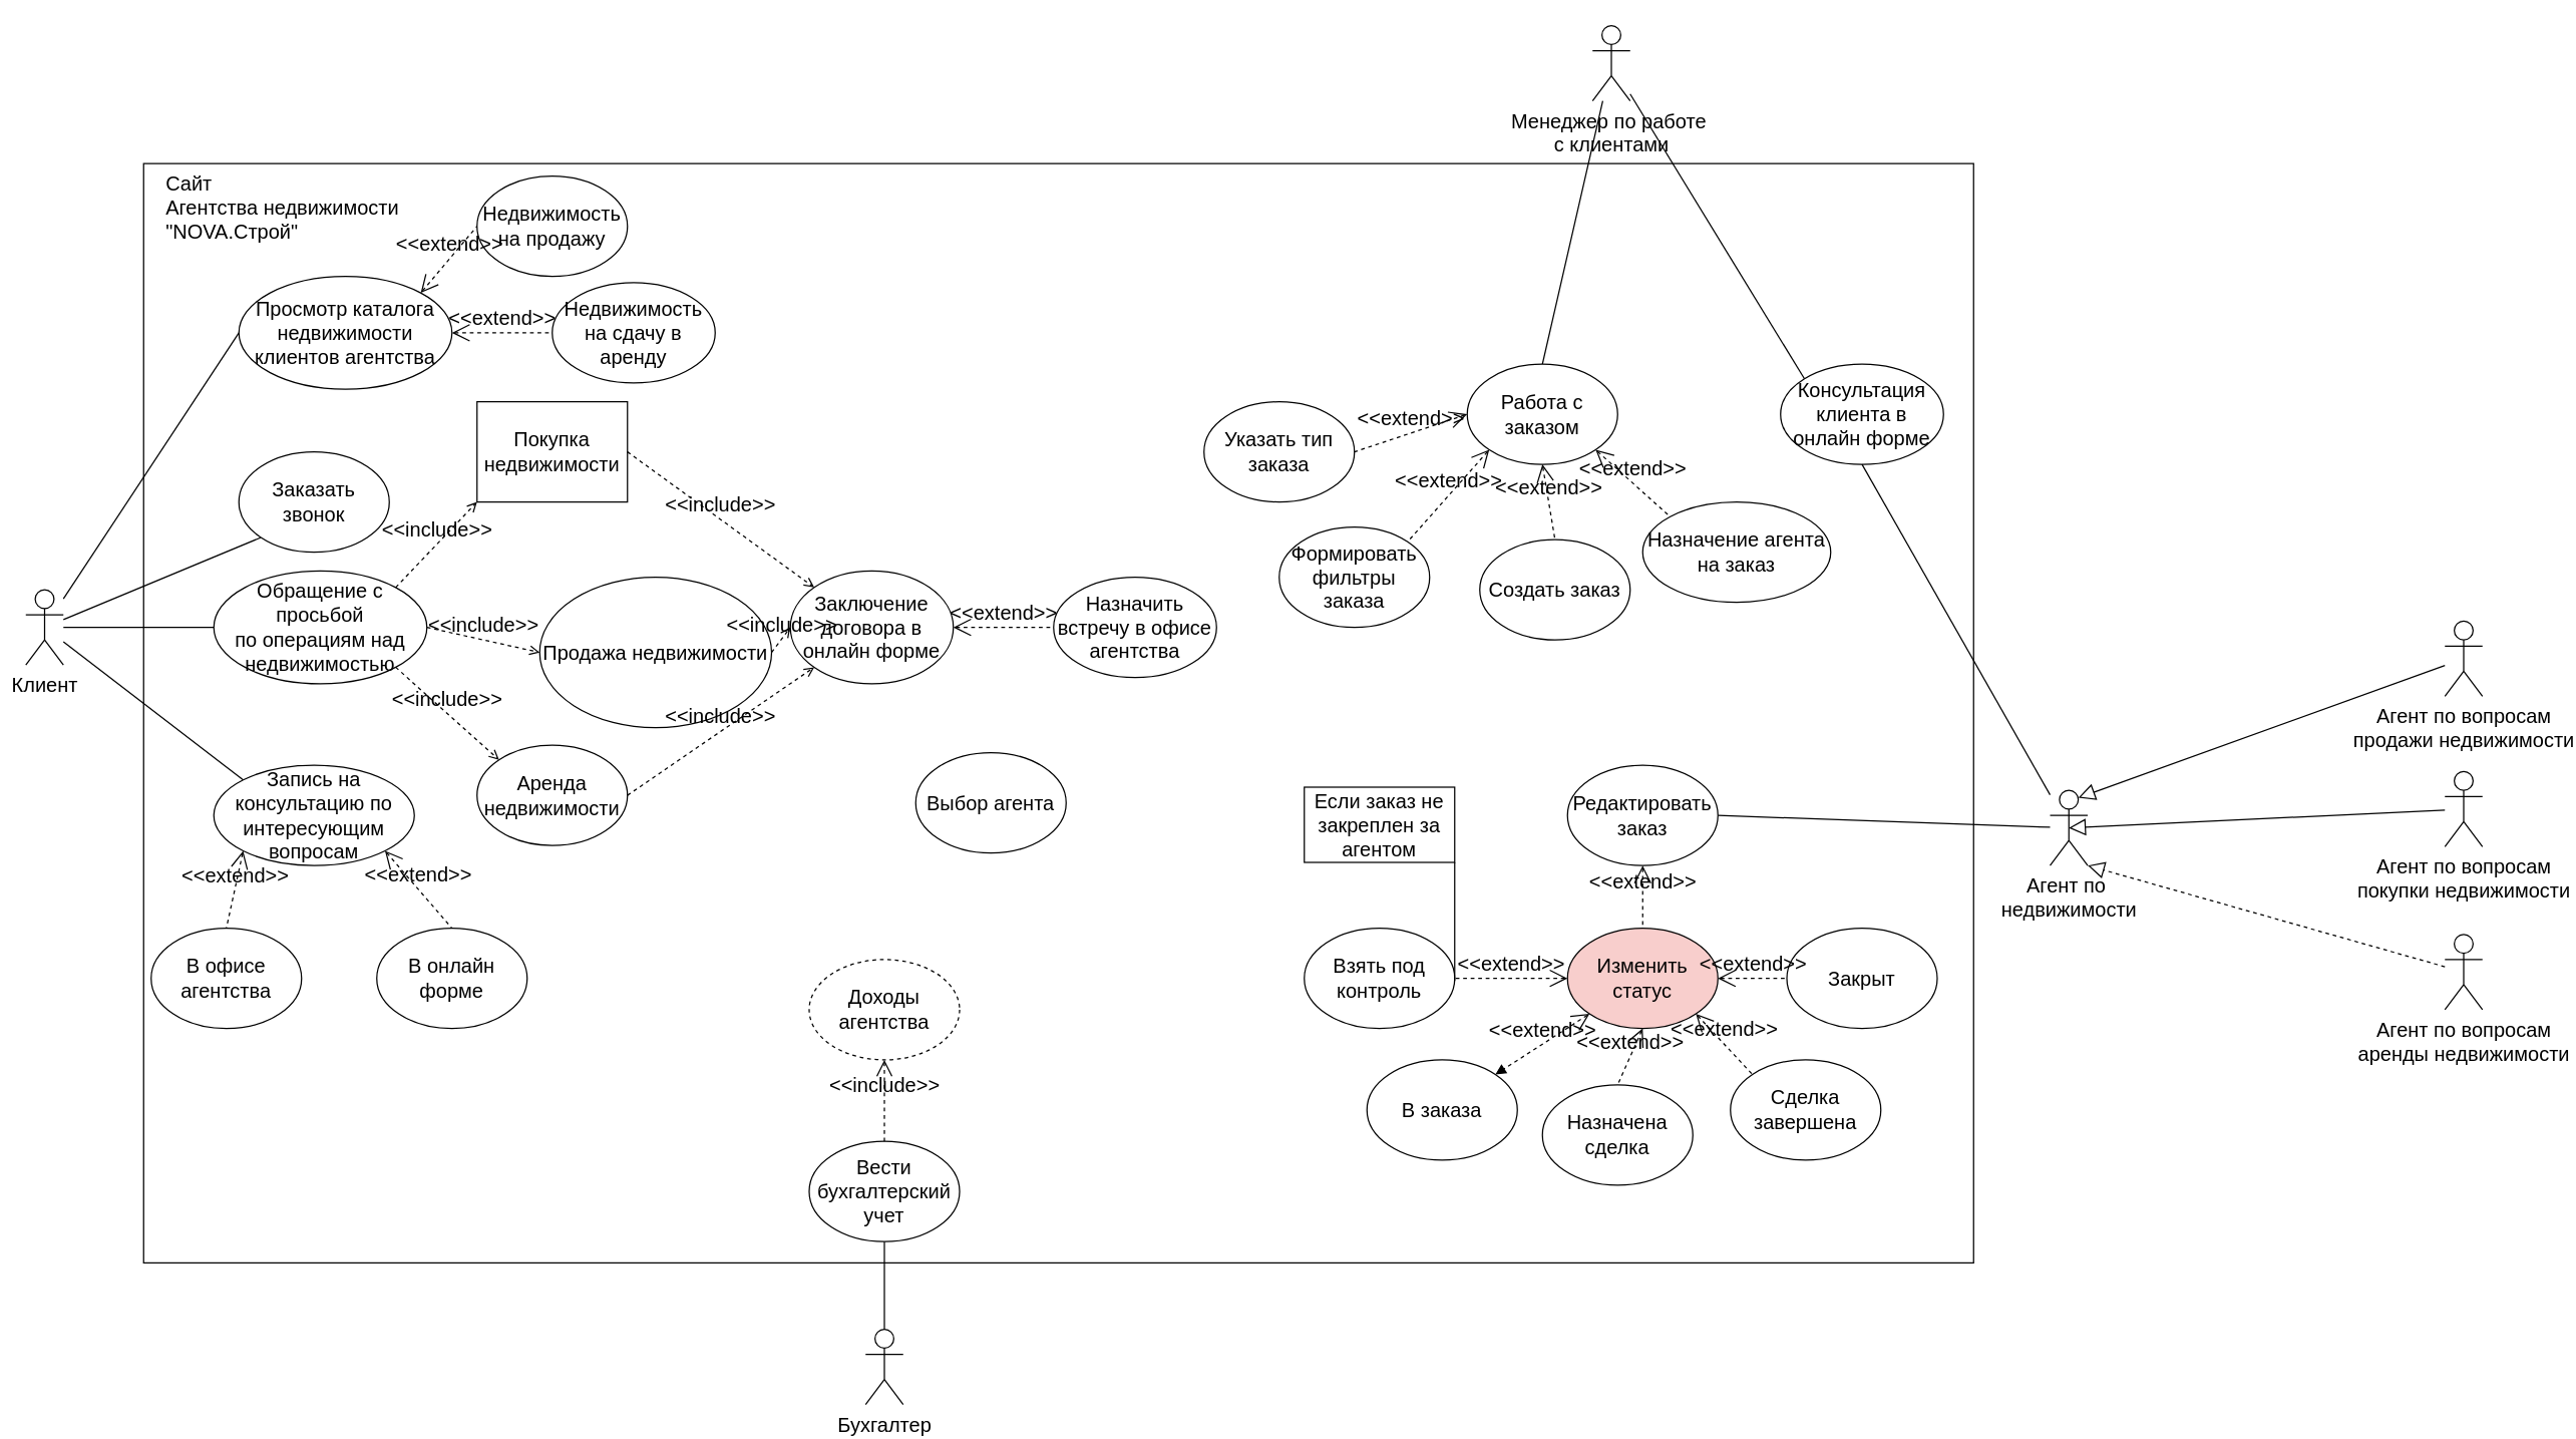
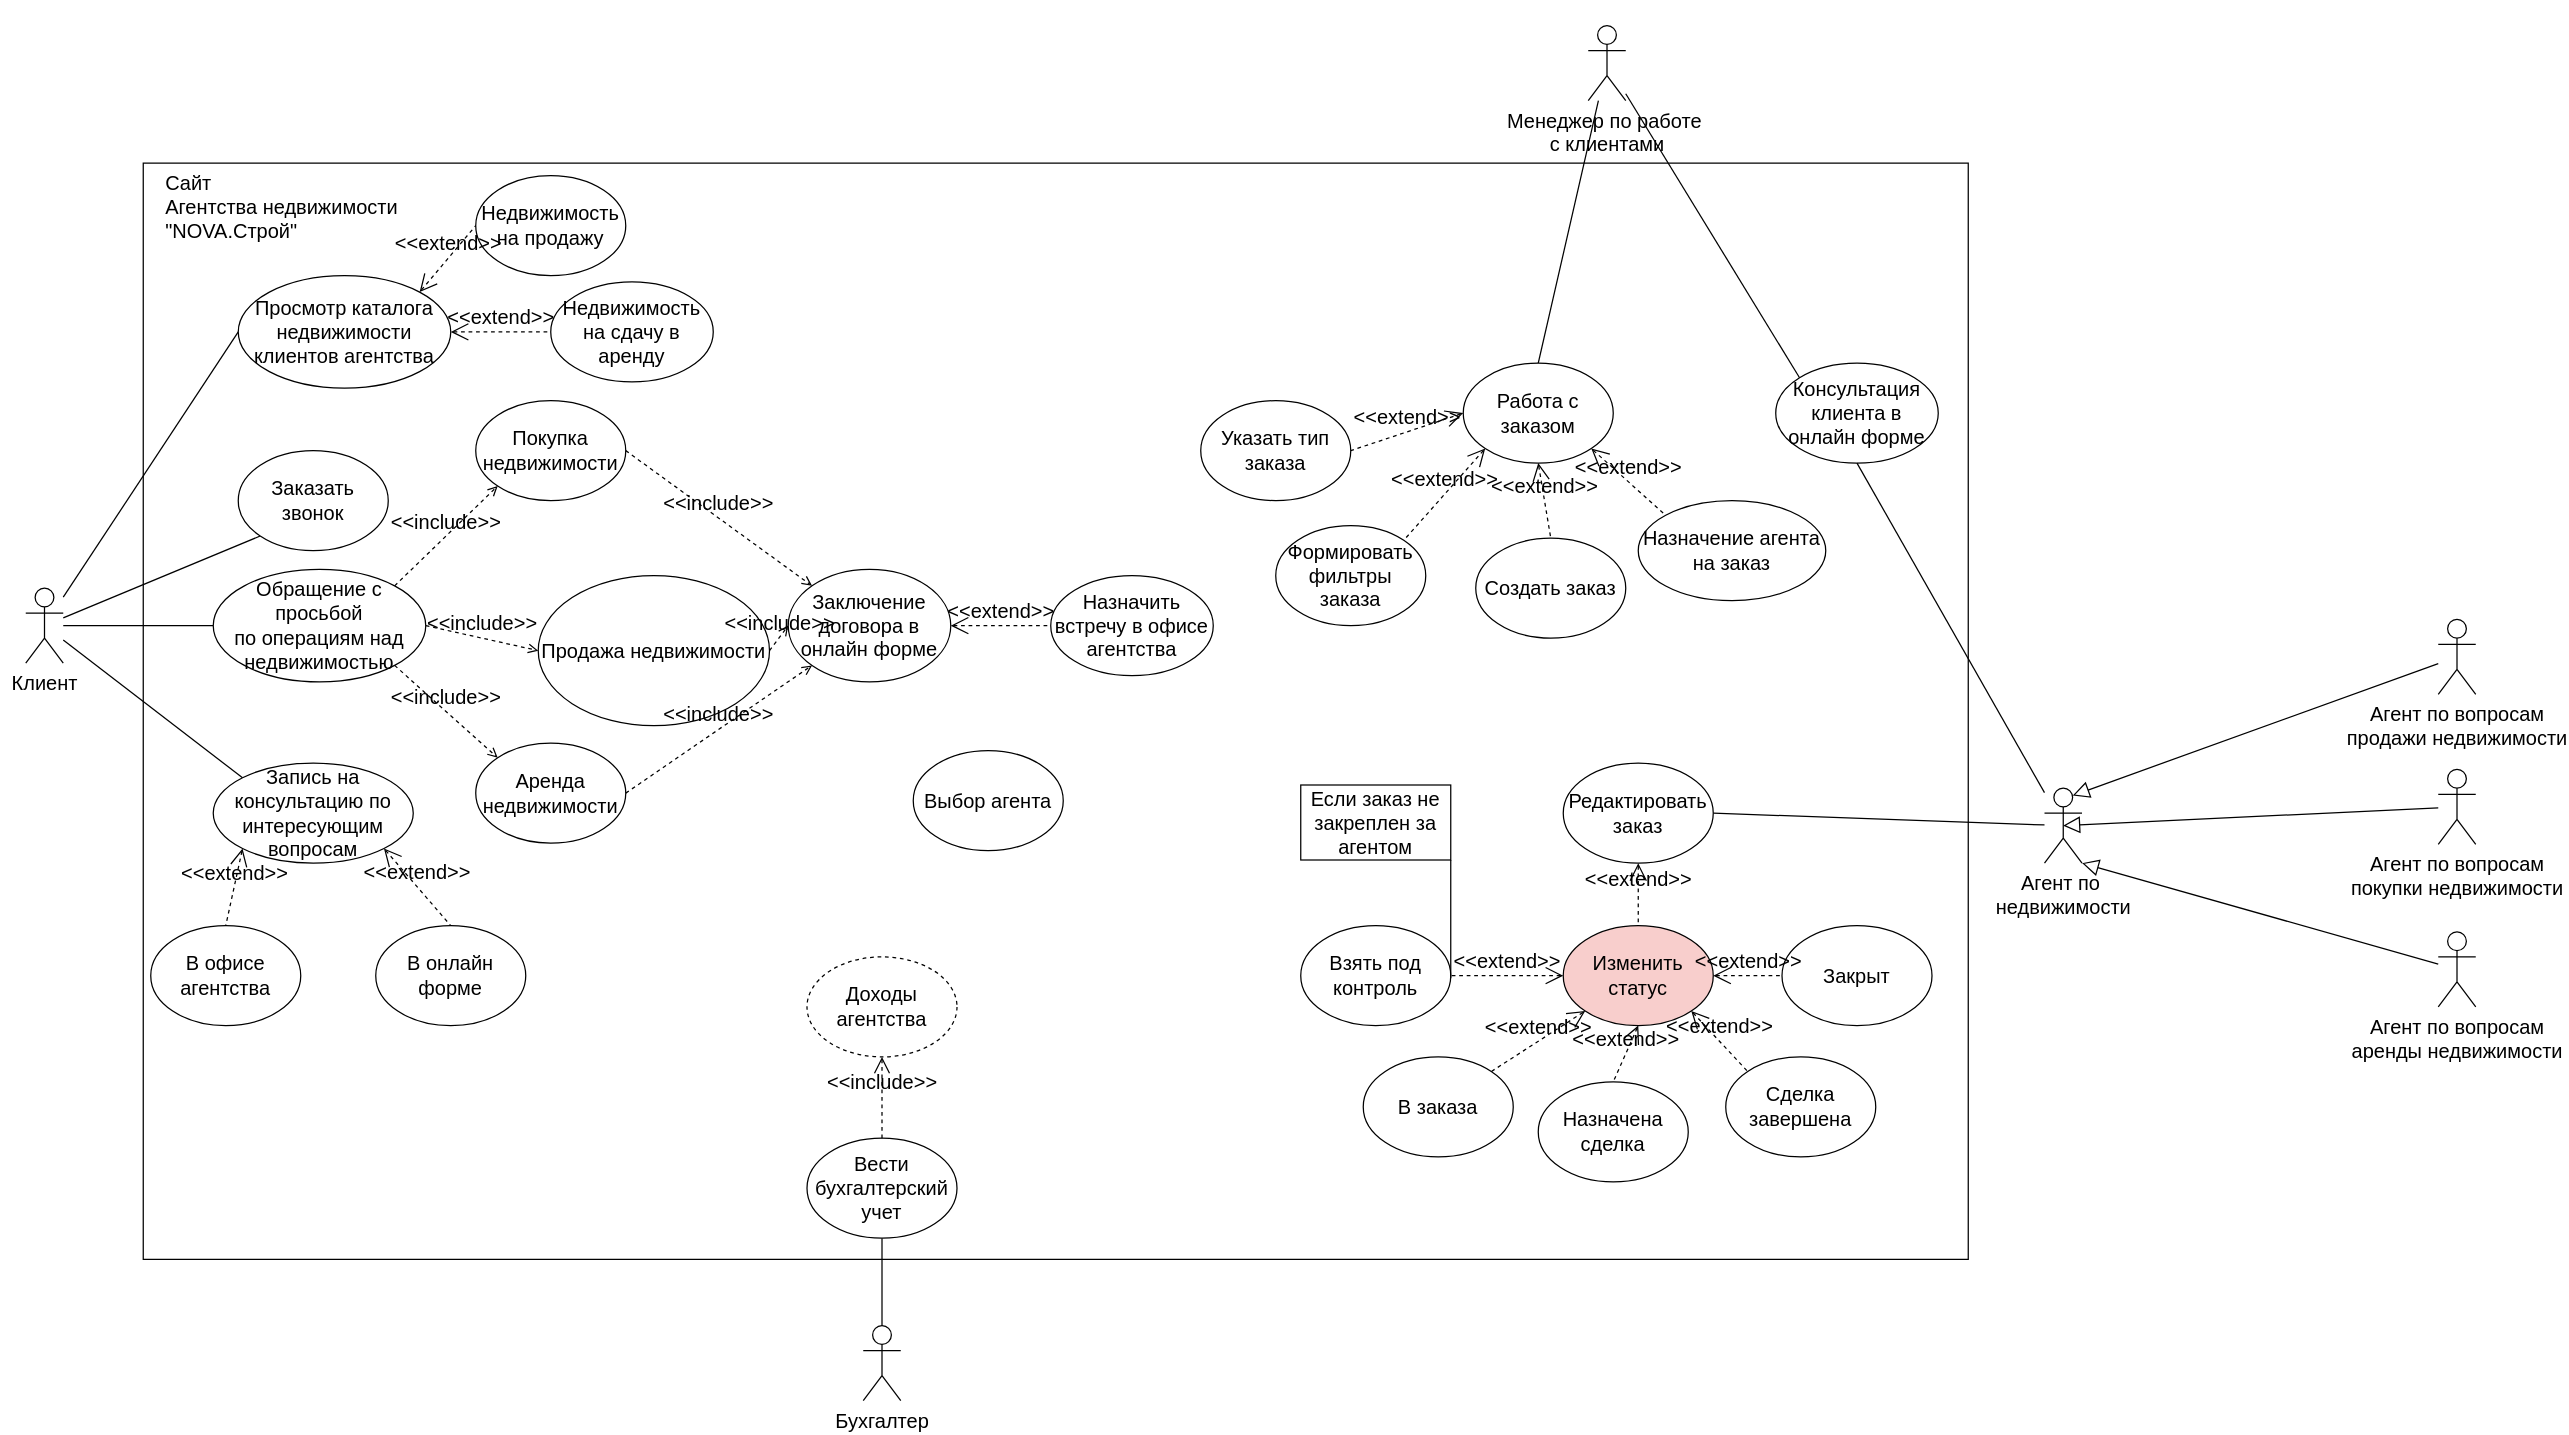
- <mxCell id="9" value="Покупка недвижимости" style="whiteSpace=wrap;html=1;fontSize=16;rounded=0;" parent="1" vertex="1"><mxGeometry x="380" y="320" width="120" height="80" as="geometry" /></mxCell>
+ <mxCell id="9" value="Покупка недвижимости" style="ellipse;whiteSpace=wrap;html=1;fontSize=16;" parent="1" vertex="1"><mxGeometry x="380" y="320" width="120" height="80" as="geometry" /></mxCell>
- <mxCell id="42" style="edgeStyle=none;rounded=0;orthogonalLoop=1;jettySize=auto;html=1;entryX=1;entryY=1;entryDx=0;entryDy=0;entryPerimeter=0;fontSize=16;endArrow=block;endFill=0;endSize=11;dashed=1;" parent="1" source="43" target="48" edge="1"><mxGeometry relative="1" as="geometry" /></mxCell>
+ <mxCell id="42" style="edgeStyle=none;rounded=0;orthogonalLoop=1;jettySize=auto;html=1;entryX=1;entryY=1;entryDx=0;entryDy=0;entryPerimeter=0;fontSize=16;endArrow=block;endFill=0;endSize=11;" parent="1" source="43" target="48" edge="1"><mxGeometry relative="1" as="geometry" /></mxCell>
- <mxCell id="57" value="&amp;lt;&amp;lt;extend&amp;gt;&amp;gt;" style="edgeStyle=none;html=1;startArrow=open;endArrow=block;startSize=12;verticalAlign=bottom;dashed=1;labelBackgroundColor=none;rounded=0;fontSize=16;entryX=1;entryY=0;entryDx=0;entryDy=0;exitX=0;exitY=1;exitDx=0;exitDy=0;" parent="1" source="50" target="56" edge="1"><mxGeometry width="160" relative="1" as="geometry"><mxPoint x="1260" y="790" as="sourcePoint" /><mxPoint x="1202.426" y="806.716" as="targetPoint" /></mxGeometry></mxCell>
+ <mxCell id="57" value="&amp;lt;&amp;lt;extend&amp;gt;&amp;gt;" style="edgeStyle=none;html=1;startArrow=open;endArrow=none;startSize=12;verticalAlign=bottom;dashed=1;labelBackgroundColor=none;rounded=0;fontSize=16;entryX=1;entryY=0;entryDx=0;entryDy=0;exitX=0;exitY=1;exitDx=0;exitDy=0;" parent="1" source="50" target="56" edge="1"><mxGeometry width="160" relative="1" as="geometry"><mxPoint x="1260" y="790" as="sourcePoint" /><mxPoint x="1202.426" y="806.716" as="targetPoint" /></mxGeometry></mxCell>
